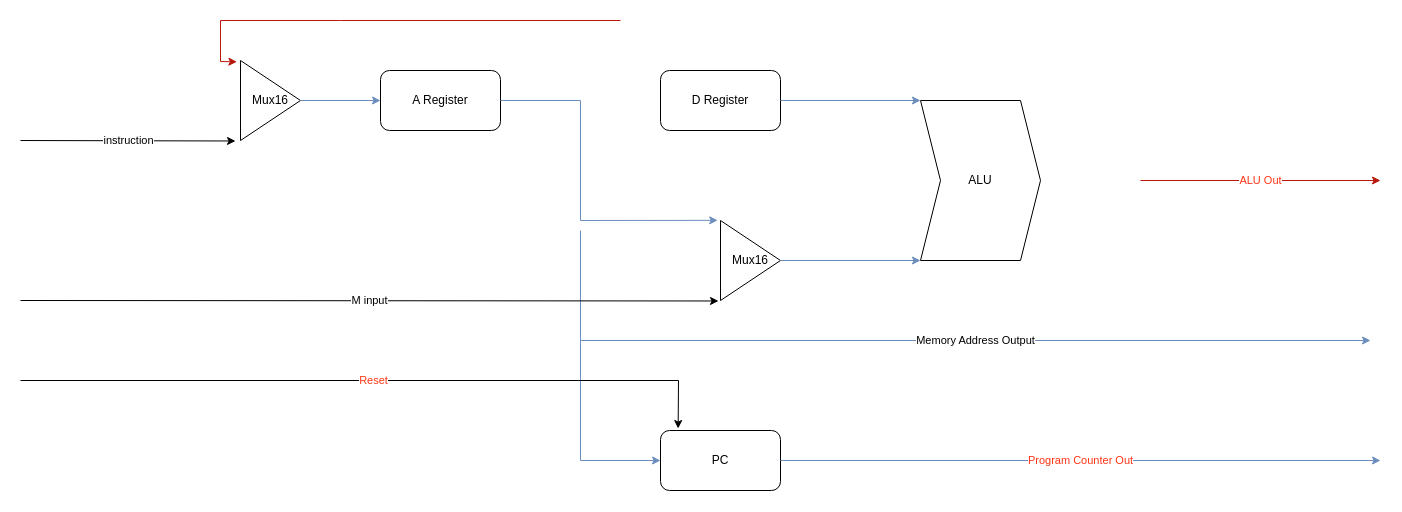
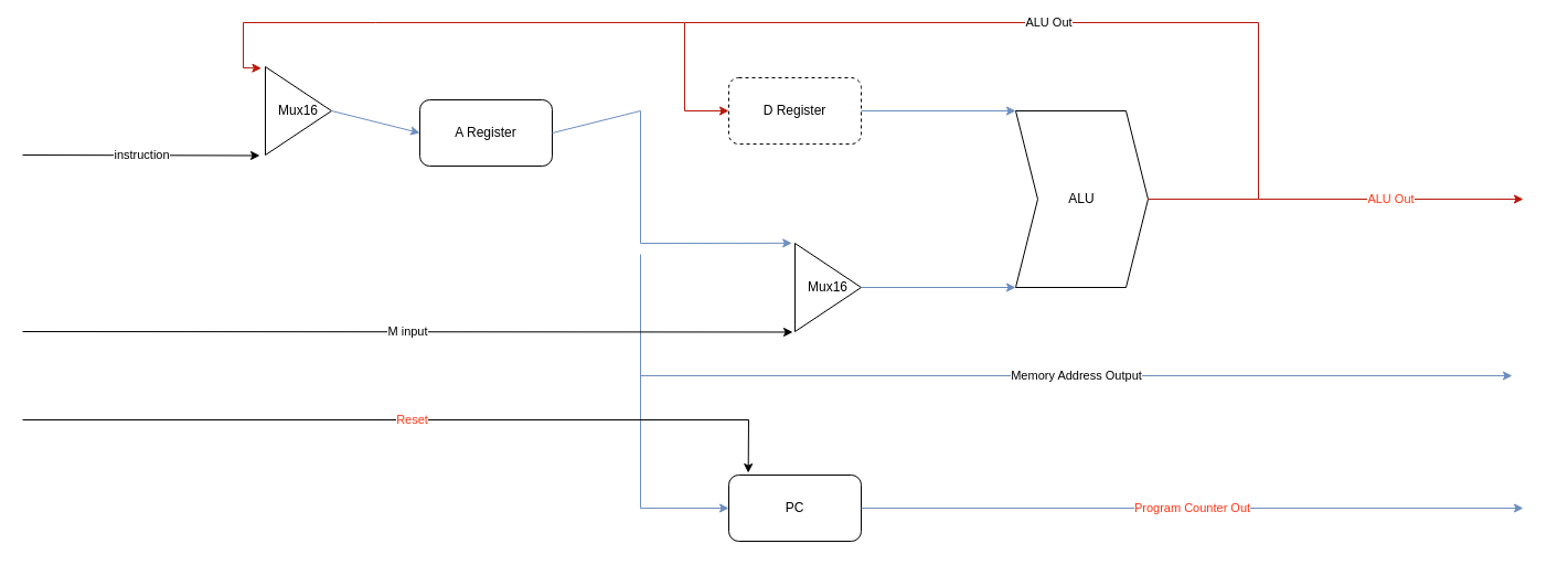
+ <mxCell id="8" value="ALU Out" style="endArrow=classic;html=1;rounded=0;exitX=1;exitY=0.5;exitDx=0;exitDy=0;fillColor=#f8cecc;strokeColor=#B8170B;entryX=0;entryY=0.5;entryDx=0;entryDy=0;" edge="1" parent="1" source="6" target="4"><mxGeometry width="50" height="50" relative="1" as="geometry"><mxPoint x="690" y="200" as="sourcePoint" /><mxPoint x="620" y="100" as="targetPoint" /><Array as="points"><mxPoint x="1140" y="180" /><mxPoint x="1140" y="20" /><mxPoint x="620" y="20" /><mxPoint x="620" y="100" /></Array></mxGeometry></mxCell>
- <mxCell id="3" value="A Register" style="rounded=1;whiteSpace=wrap;html=1;" vertex="1" parent="1"><mxGeometry x="380" y="70" width="120" height="60" as="geometry" /></mxCell>
+ <mxCell id="3" value="A Register" style="rounded=1;whiteSpace=wrap;html=1;" vertex="1" parent="1"><mxGeometry x="380" y="90" width="120" height="60" as="geometry" /></mxCell>
- <mxCell id="4" value="D Register" style="rounded=1;whiteSpace=wrap;html=1;" vertex="1" parent="1"><mxGeometry x="660" y="70" width="120" height="60" as="geometry" /></mxCell>
+ <mxCell id="4" value="D Register" style="rounded=1;whiteSpace=wrap;html=1;dashed=1;" vertex="1" parent="1"><mxGeometry x="660" y="70" width="120" height="60" as="geometry" /></mxCell>
